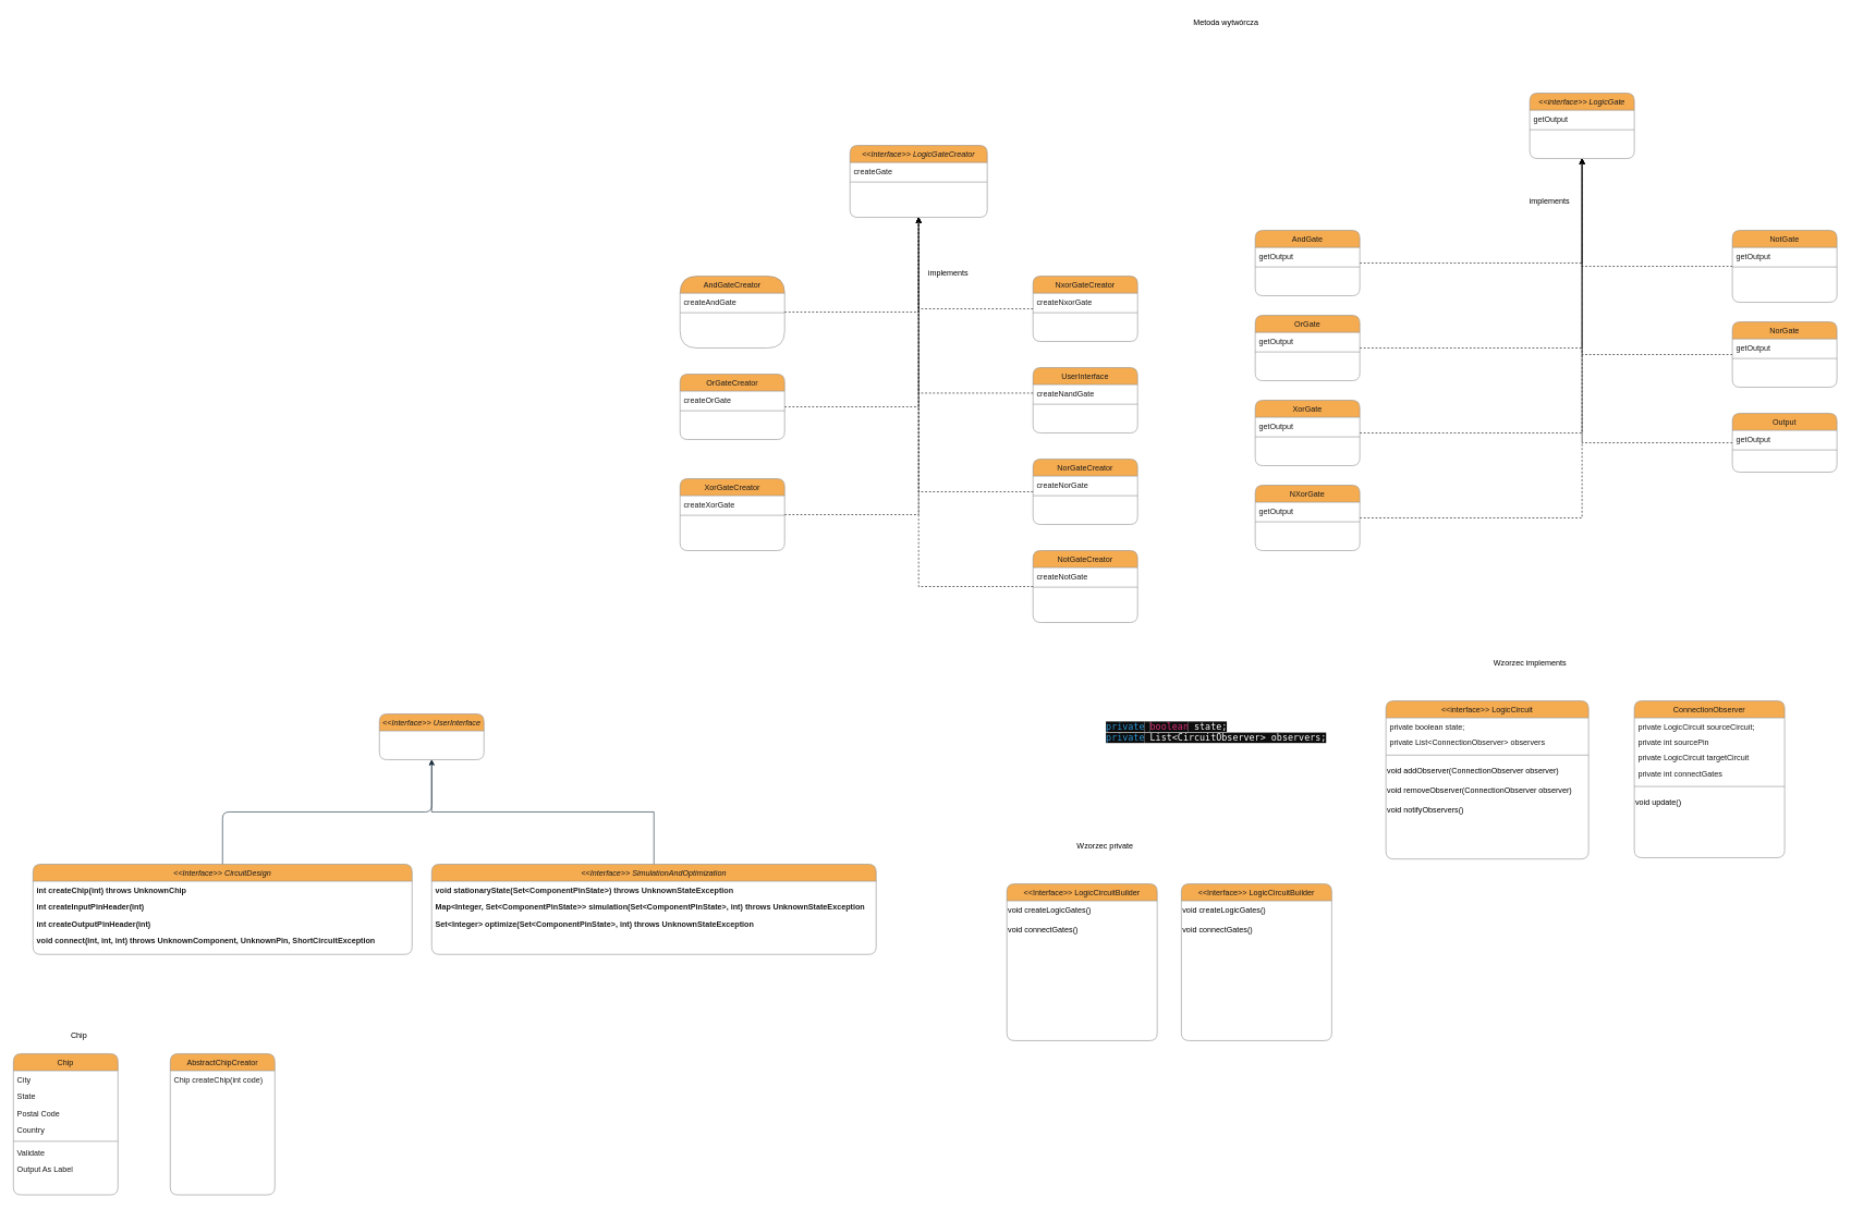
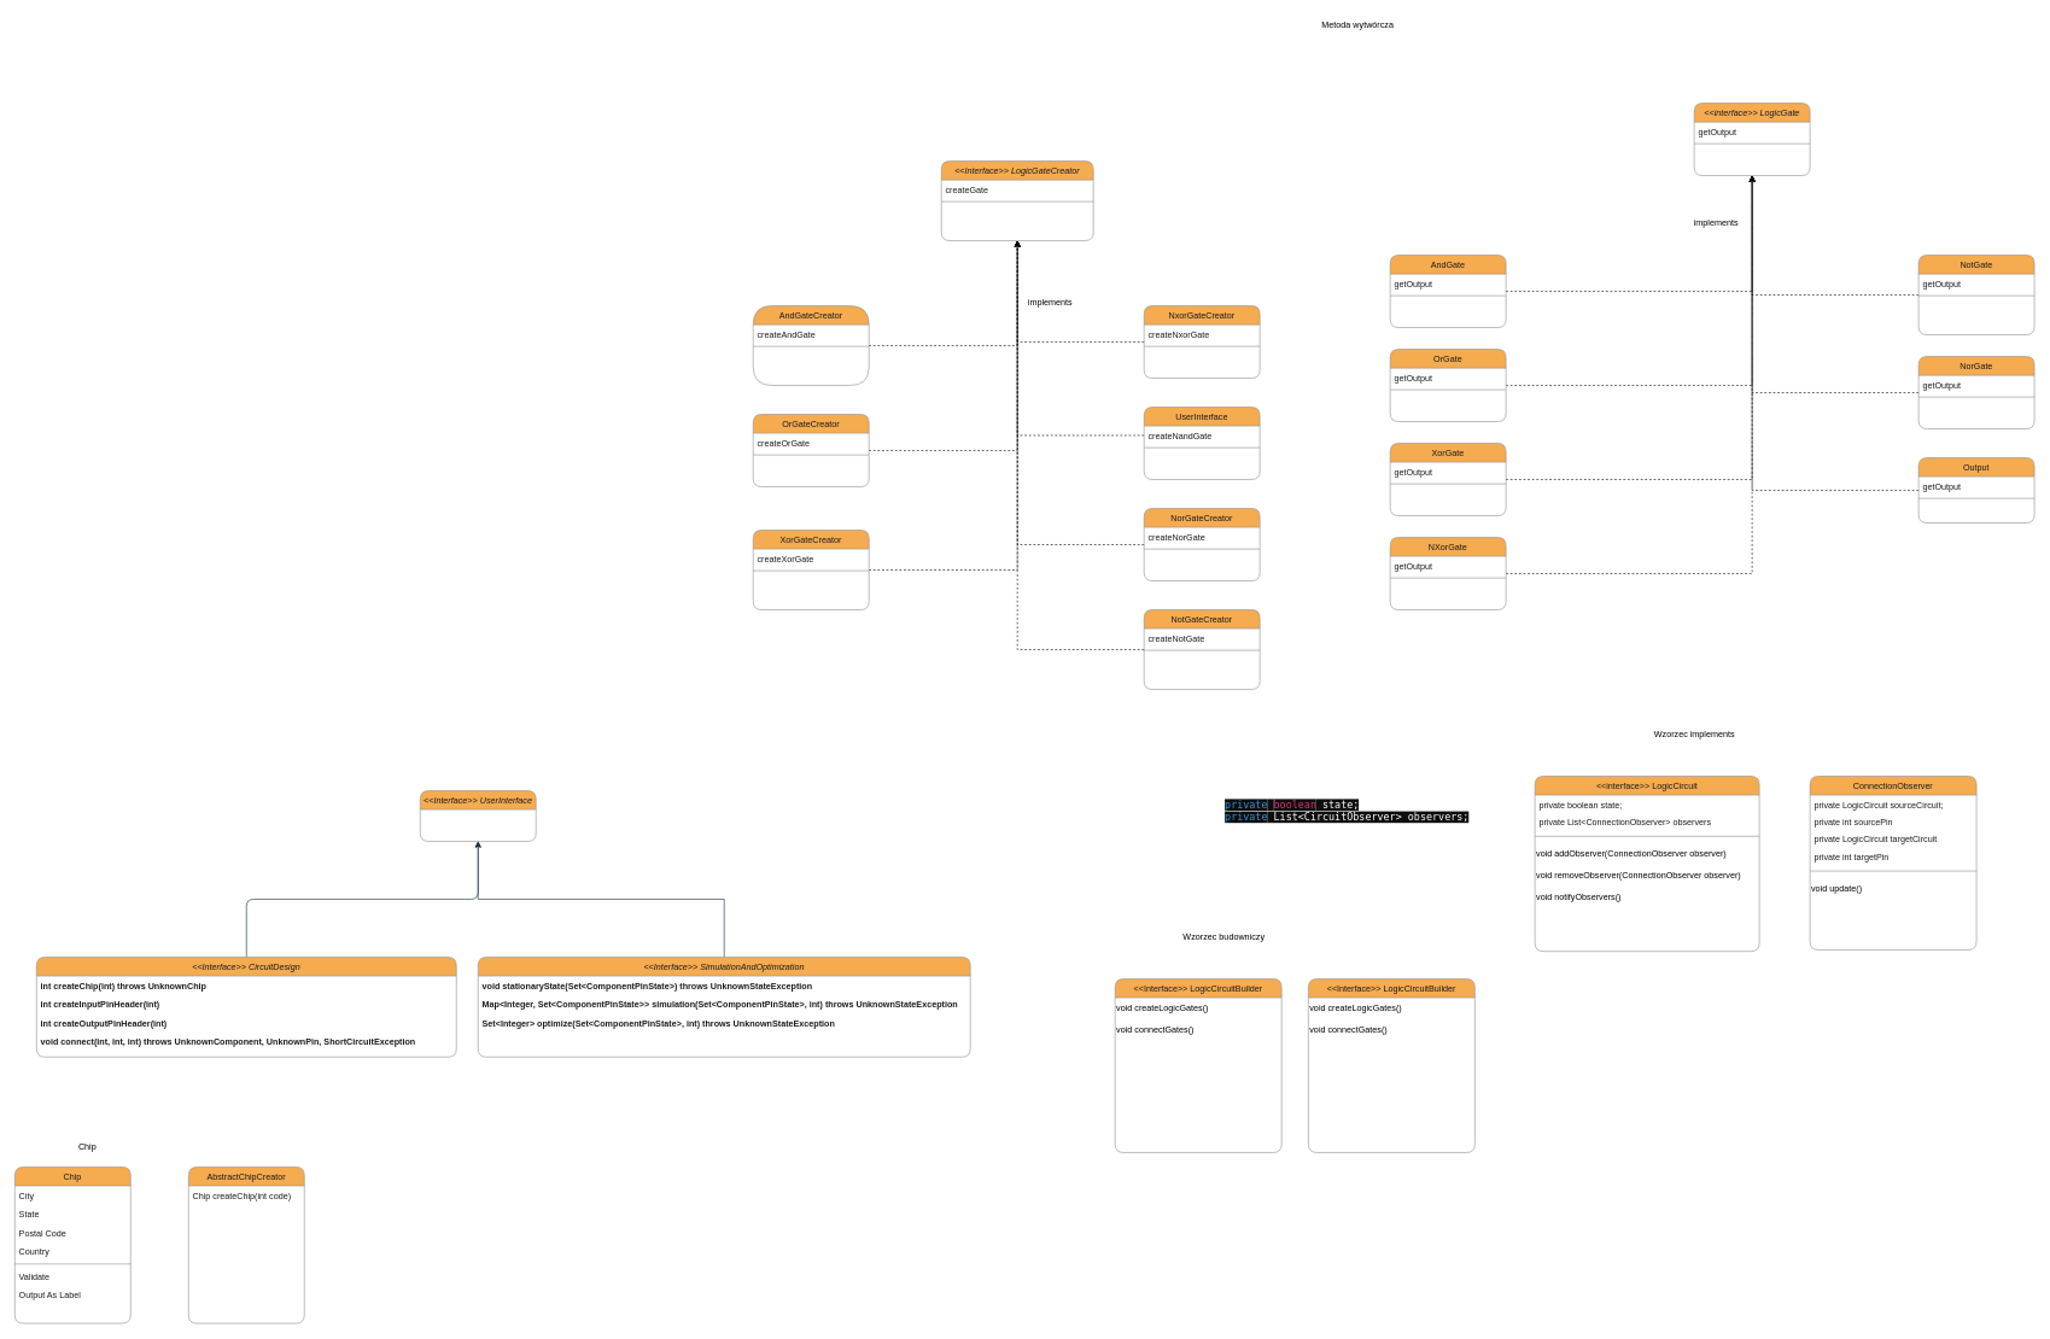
- <mxCell id="93" value="private int connectGates" style="text;align=left;verticalAlign=top;spacingLeft=4;spacingRight=4;overflow=hidden;rotatable=0;points=[[0,0.5],[1,0.5]];portConstraint=eastwest;rounded=1;shadow=0;html=0;labelBackgroundColor=none;fontColor=#1A1A1A;" vertex="1" parent="89"><mxGeometry y="98" width="230" height="24" as="geometry" /></mxCell>
+ <mxCell id="93" value="private int targetPin" style="text;align=left;verticalAlign=top;spacingLeft=4;spacingRight=4;overflow=hidden;rotatable=0;points=[[0,0.5],[1,0.5]];portConstraint=eastwest;rounded=1;shadow=0;html=0;labelBackgroundColor=none;fontColor=#1A1A1A;" vertex="1" parent="89"><mxGeometry y="98" width="230" height="24" as="geometry" /></mxCell>
- <mxCell id="112" value="Wzorzec private" style="text;html=1;align=center;verticalAlign=middle;resizable=0;points=[];autosize=1;strokeColor=none;fillColor=none;" vertex="1" parent="1"><mxGeometry x="1620" y="1280" width="140" height="30" as="geometry" /></mxCell>
+ <mxCell id="112" value="Wzorzec budowniczy" style="text;html=1;align=center;verticalAlign=middle;resizable=0;points=[];autosize=1;strokeColor=none;fillColor=none;" vertex="1" parent="1"><mxGeometry x="1620" y="1280" width="140" height="30" as="geometry" /></mxCell>
